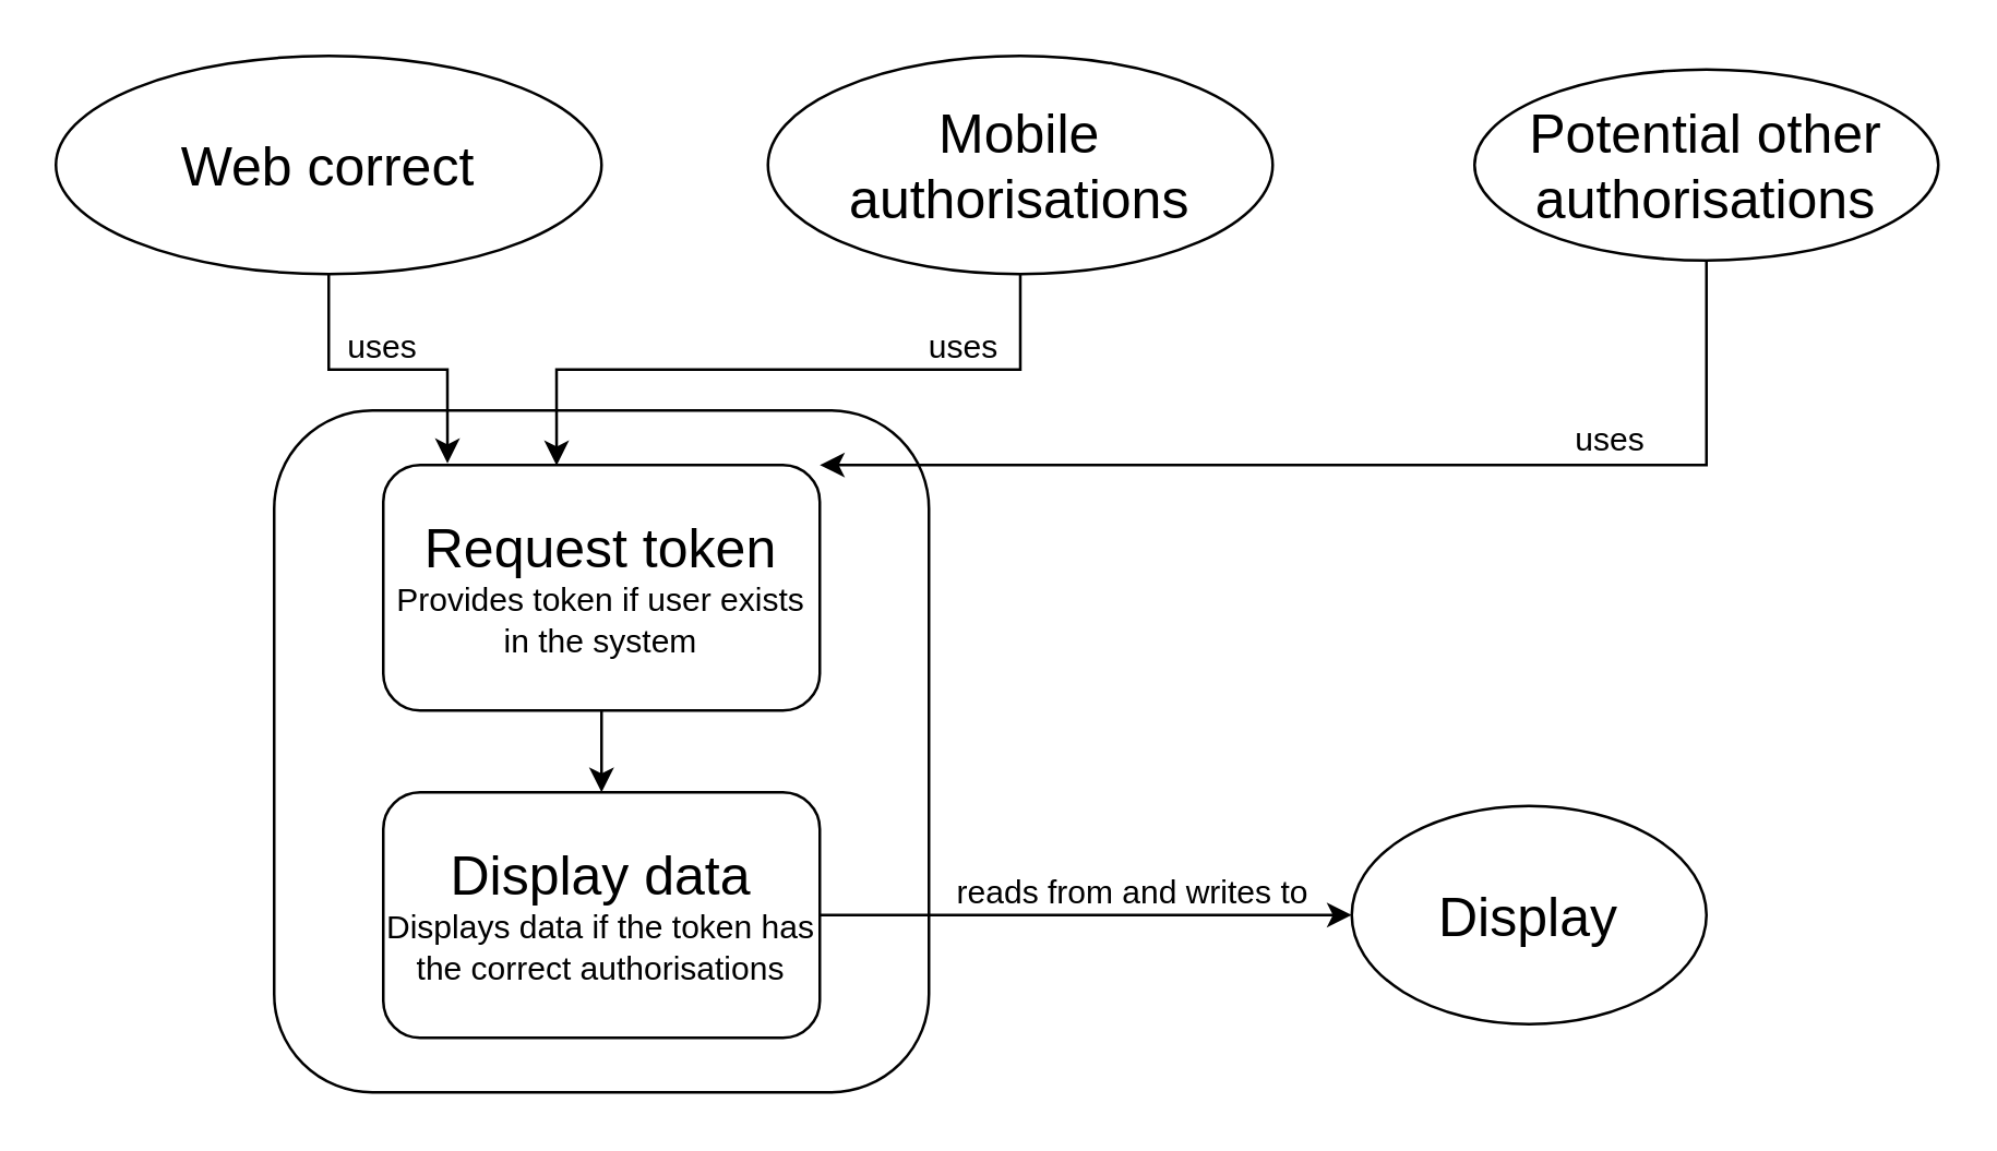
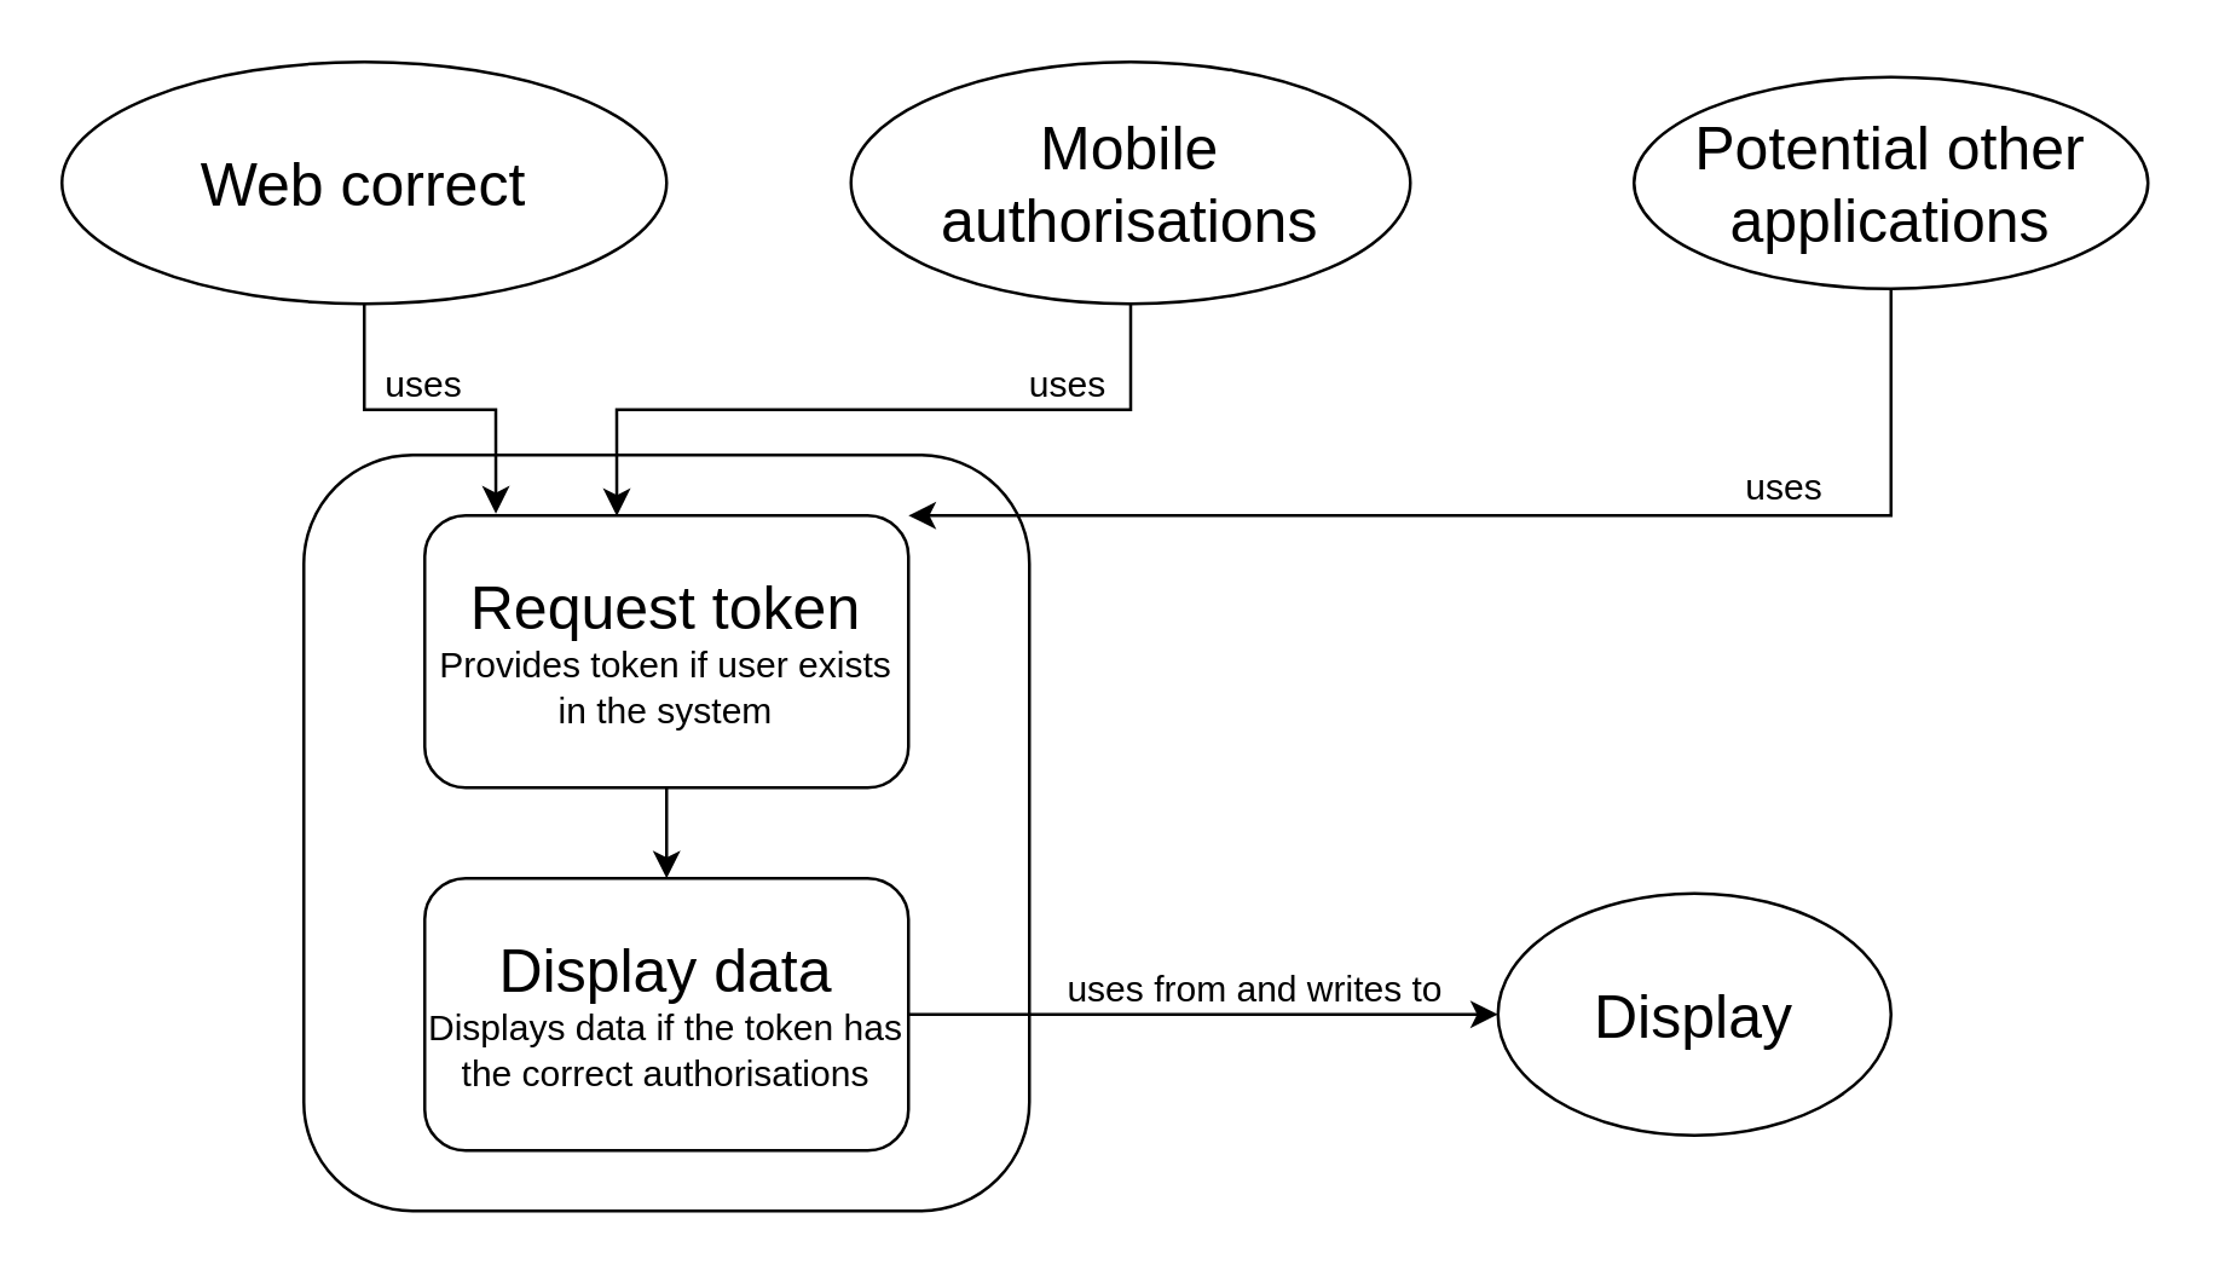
- <mxCell id="9" value="&lt;font style=&quot;font-size: 20px&quot;&gt;Potential other authorisations&lt;/font&gt;" style="ellipse;whiteSpace=wrap;html=1;" vertex="1" parent="1"><mxGeometry x="540" y="25" width="170" height="70" as="geometry" /></mxCell>
+ <mxCell id="9" value="&lt;font style=&quot;font-size: 20px&quot;&gt;Potential other applications&lt;/font&gt;" style="ellipse;whiteSpace=wrap;html=1;" vertex="1" parent="1"><mxGeometry x="540" y="25" width="170" height="70" as="geometry" /></mxCell>
- <mxCell id="14" value="reads from and writes to&lt;br&gt;" style="text;html=1;strokeColor=none;fillColor=none;align=center;verticalAlign=middle;whiteSpace=wrap;rounded=0;" vertex="1" parent="1"><mxGeometry x="335" y="317" width="160" height="20" as="geometry" /></mxCell>
+ <mxCell id="14" value="uses from and writes to&lt;br&gt;" style="text;html=1;strokeColor=none;fillColor=none;align=center;verticalAlign=middle;whiteSpace=wrap;rounded=0;" vertex="1" parent="1"><mxGeometry x="335" y="317" width="160" height="20" as="geometry" /></mxCell>
